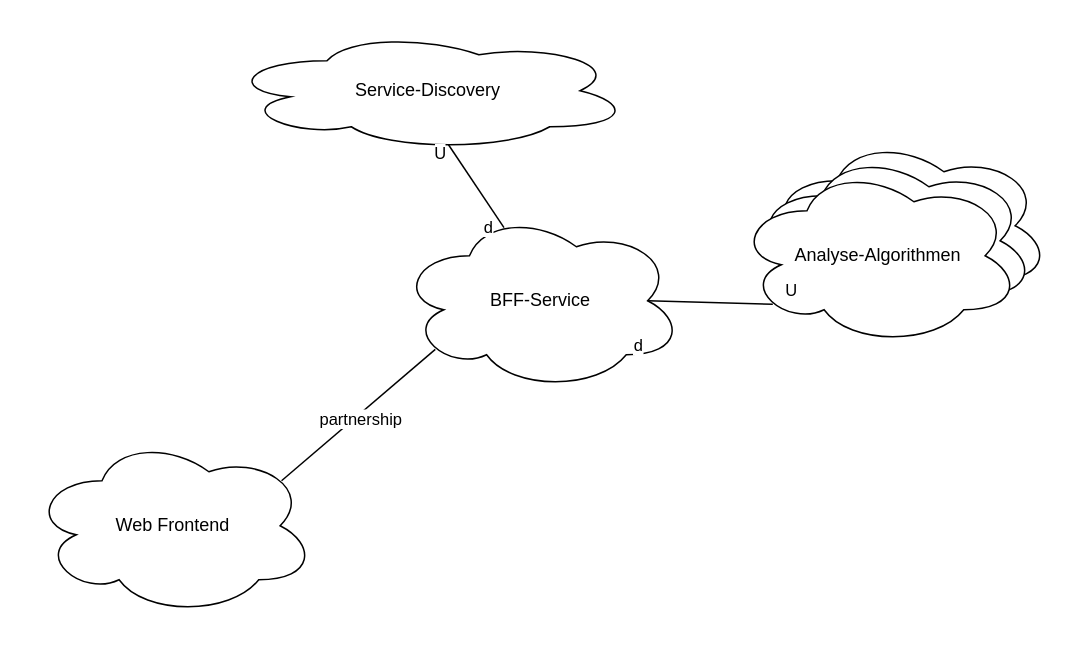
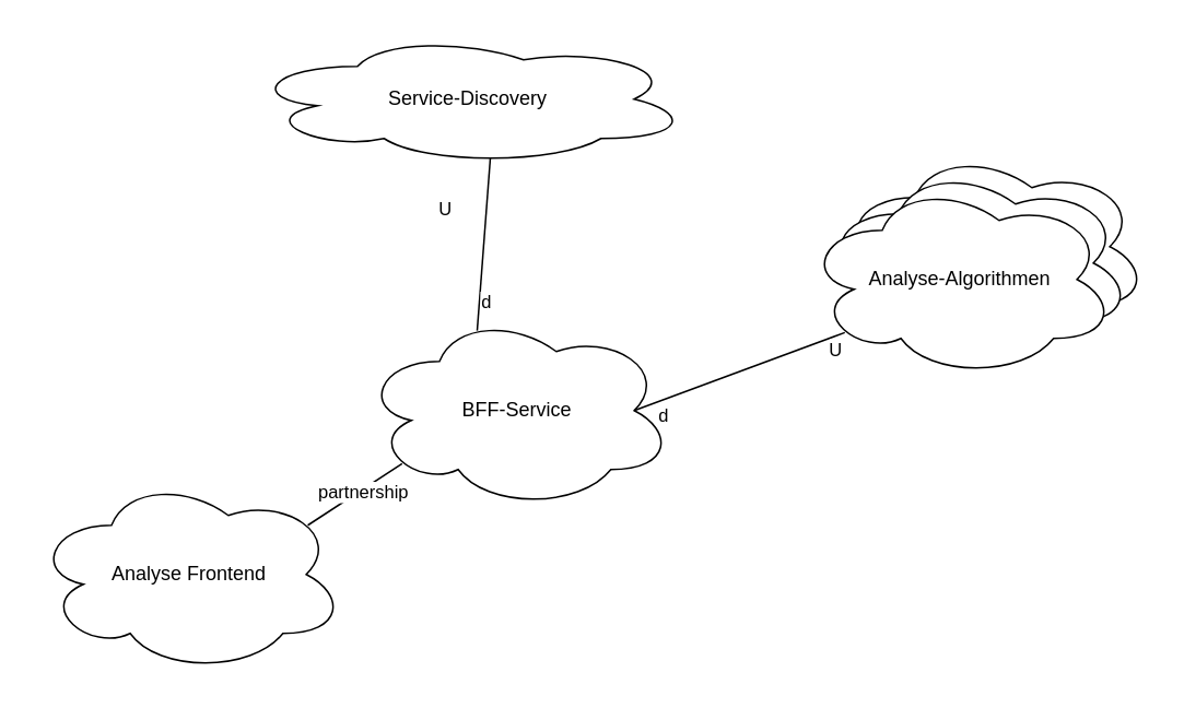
- <mxCell id="3" value="BFF-Service" style="ellipse;shape=cloud;whiteSpace=wrap;html=1;" parent="1" vertex="1"><mxGeometry x="265" y="140" width="190" height="120" as="geometry" /></mxCell>
+ <mxCell id="3" value="BFF-Service" style="ellipse;shape=cloud;whiteSpace=wrap;html=1;" parent="1" vertex="1"><mxGeometry x="220" y="190" width="190" height="120" as="geometry" /></mxCell>
- <mxCell id="2" value="Web Frontend" style="ellipse;shape=cloud;whiteSpace=wrap;html=1;" parent="1" vertex="1"><mxGeometry x="20" y="290" width="190" height="120" as="geometry" /></mxCell>
+ <mxCell id="2" value="Analyse Frontend" style="ellipse;shape=cloud;whiteSpace=wrap;html=1;" parent="1" vertex="1"><mxGeometry x="20" y="290" width="190" height="120" as="geometry" /></mxCell>
